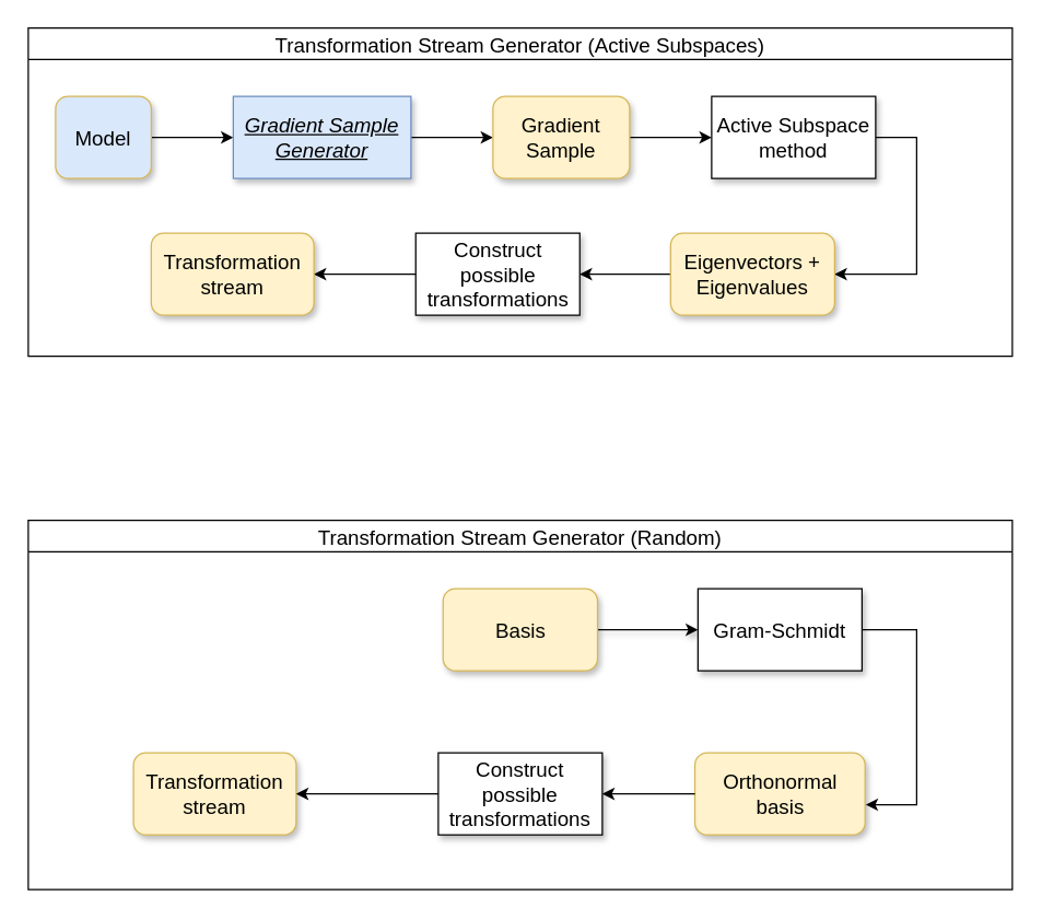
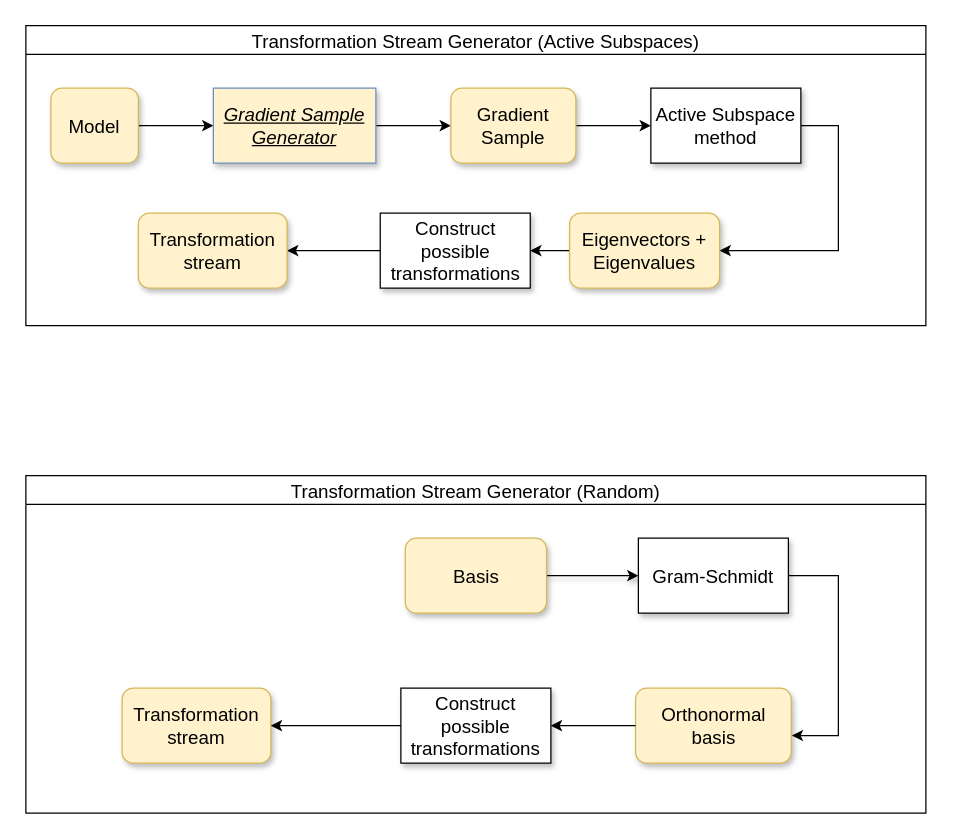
- <mxCell id="4" value="&lt;font style=&quot;font-size: 15px&quot;&gt;Model&lt;/font&gt;" style="rounded=1;whiteSpace=wrap;html=1;fontSize=15;fillColor=#dae8fc;strokeColor=#d6b656;shadow=1;" parent="2" vertex="1"><mxGeometry x="20" y="50" width="70" height="60" as="geometry" /></mxCell>
+ <mxCell id="4" value="&lt;font style=&quot;font-size: 15px&quot;&gt;Model&lt;/font&gt;" style="rounded=1;whiteSpace=wrap;html=1;fontSize=15;fillColor=#fff2cc;strokeColor=#d6b656;shadow=1;" parent="2" vertex="1"><mxGeometry x="20" y="50" width="70" height="60" as="geometry" /></mxCell>
- <mxCell id="6" value="&lt;u style=&quot;font-size: 15px;&quot;&gt;&lt;i style=&quot;font-size: 15px;&quot;&gt;Gradient Sample Generator&lt;/i&gt;&lt;/u&gt;" style="rounded=0;whiteSpace=wrap;html=1;sketch=0;fontSize=15;shadow=1;fillColor=#dae8fc;strokeColor=#6c8ebf;" parent="2" vertex="1"><mxGeometry x="150" y="50" width="130" height="60" as="geometry" /></mxCell>
+ <mxCell id="6" value="&lt;u style=&quot;font-size: 15px;&quot;&gt;&lt;i style=&quot;font-size: 15px;&quot;&gt;Gradient Sample Generator&lt;/i&gt;&lt;/u&gt;" style="rounded=0;whiteSpace=wrap;html=1;sketch=0;fontSize=15;shadow=1;fillColor=#fff2cc;strokeColor=#6c8ebf;" parent="2" vertex="1"><mxGeometry x="150" y="50" width="130" height="60" as="geometry" /></mxCell>
- <mxCell id="10" value="&lt;font style=&quot;font-size: 15px;&quot;&gt;Eigenvectors + Eigenvalues&lt;br style=&quot;font-size: 15px;&quot;&gt;&lt;/font&gt;" style="rounded=1;whiteSpace=wrap;html=1;sketch=0;fontSize=15;fillColor=#fff2cc;strokeColor=#d6b656;shadow=1;" parent="2" vertex="1"><mxGeometry x="470" y="150" width="120" height="60" as="geometry" /></mxCell>
+ <mxCell id="10" value="&lt;font style=&quot;font-size: 15px;&quot;&gt;Eigenvectors + Eigenvalues&lt;br style=&quot;font-size: 15px;&quot;&gt;&lt;/font&gt;" style="rounded=1;whiteSpace=wrap;html=1;sketch=0;fontSize=15;fillColor=#fff2cc;strokeColor=#d6b656;shadow=1;" parent="2" vertex="1"><mxGeometry x="435" y="150" width="120" height="60" as="geometry" /></mxCell>
